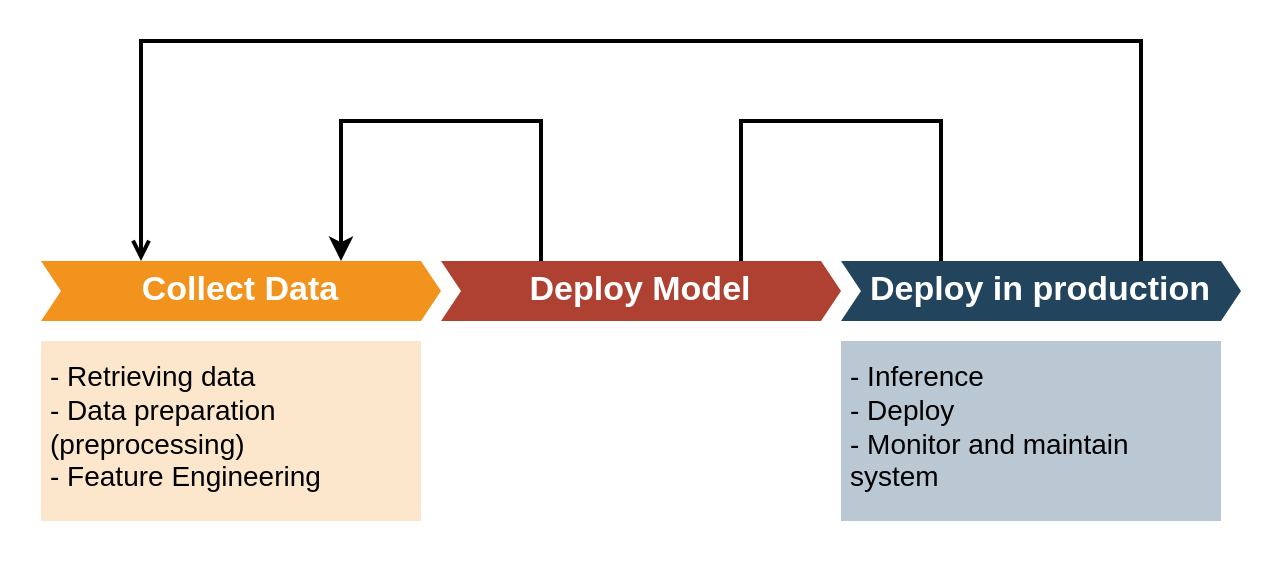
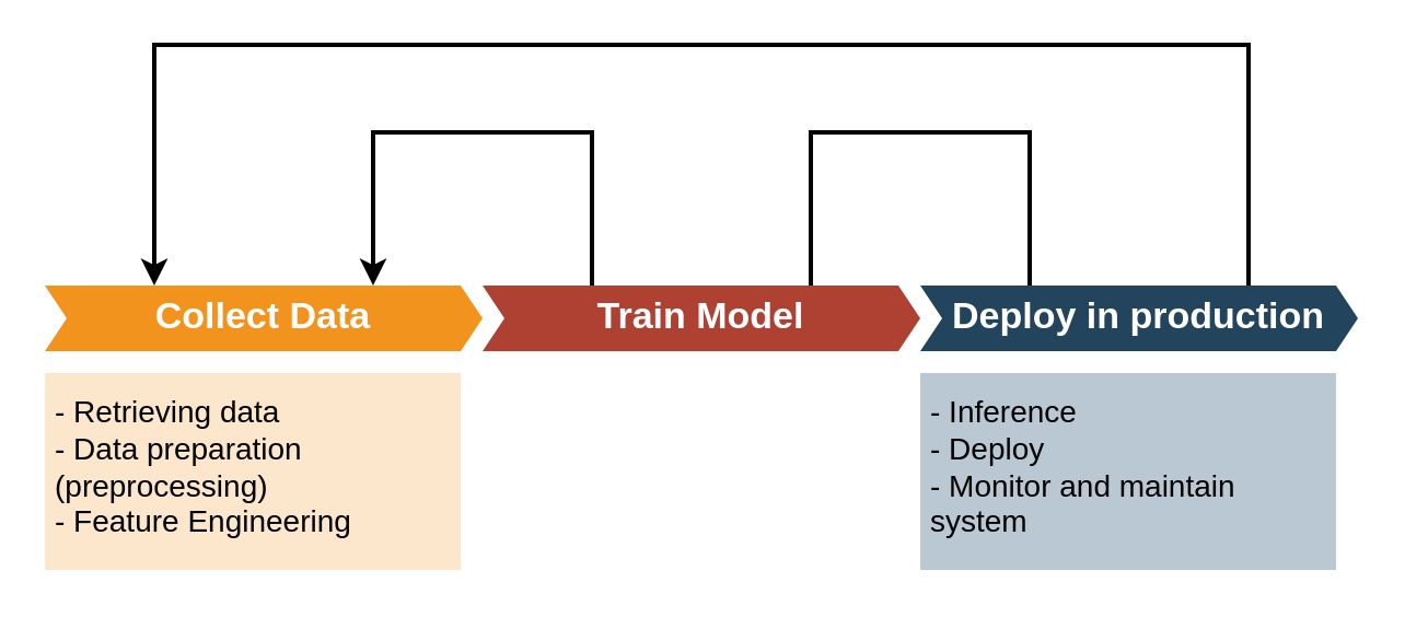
- <mxCell id="8" value="" style="endArrow=open;html=1;rounded=0;exitX=0.75;exitY=0;exitDx=0;exitDy=0;entryX=0.25;entryY=0;entryDx=0;entryDy=0;strokeWidth=2;" edge="1" parent="1" source="4" target="2"><mxGeometry width="50" height="50" relative="1" as="geometry"><mxPoint x="510" y="60" as="sourcePoint" /><mxPoint x="360" y="60" as="targetPoint" /><Array as="points"><mxPoint x="570" y="20" /><mxPoint x="70" y="20" /></Array></mxGeometry></mxCell>
+ <mxCell id="8" value="" style="endArrow=classic;html=1;rounded=0;exitX=0.75;exitY=0;exitDx=0;exitDy=0;entryX=0.25;entryY=0;entryDx=0;entryDy=0;strokeWidth=2;" edge="1" parent="1" source="4" target="2"><mxGeometry width="50" height="50" relative="1" as="geometry"><mxPoint x="510" y="60" as="sourcePoint" /><mxPoint x="360" y="60" as="targetPoint" /><Array as="points"><mxPoint x="570" y="20" /><mxPoint x="70" y="20" /></Array></mxGeometry></mxCell>
- <mxCell id="3" value="Deploy Model" style="shape=step;perimeter=stepPerimeter;whiteSpace=wrap;html=1;fixedSize=1;size=10;fillColor=#AE4132;strokeColor=none;fontSize=17;fontColor=#FFFFFF;fontStyle=1;align=center;rounded=0;" vertex="1" parent="1"><mxGeometry x="220" y="130" width="200" height="30" as="geometry" /></mxCell>
+ <mxCell id="3" value="Train Model" style="shape=step;perimeter=stepPerimeter;whiteSpace=wrap;html=1;fixedSize=1;size=10;fillColor=#AE4132;strokeColor=none;fontSize=17;fontColor=#FFFFFF;fontStyle=1;align=center;rounded=0;" vertex="1" parent="1"><mxGeometry x="220" y="130" width="200" height="30" as="geometry" /></mxCell>
